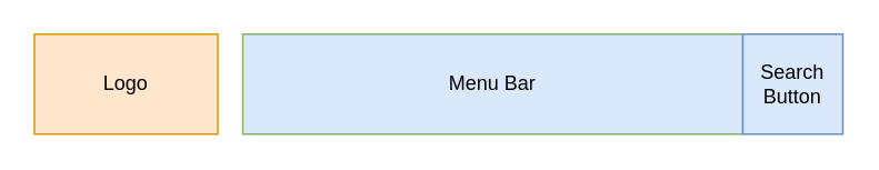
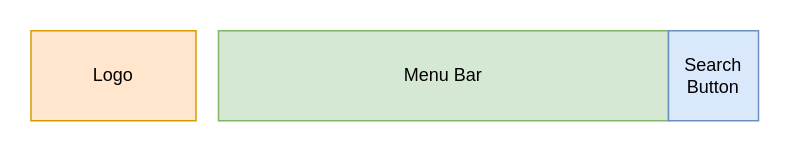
- <mxCell id="3" value="Menu Bar" style="rounded=0;whiteSpace=wrap;html=1;fillColor=#dae8fc;strokeColor=#82b366;" vertex="1" parent="1"><mxGeometry x="145" y="20" width="300" height="60" as="geometry" /></mxCell>
+ <mxCell id="3" value="Menu Bar" style="rounded=0;whiteSpace=wrap;html=1;fillColor=#d5e8d4;strokeColor=#82b366;" vertex="1" parent="1"><mxGeometry x="145" y="20" width="300" height="60" as="geometry" /></mxCell>
